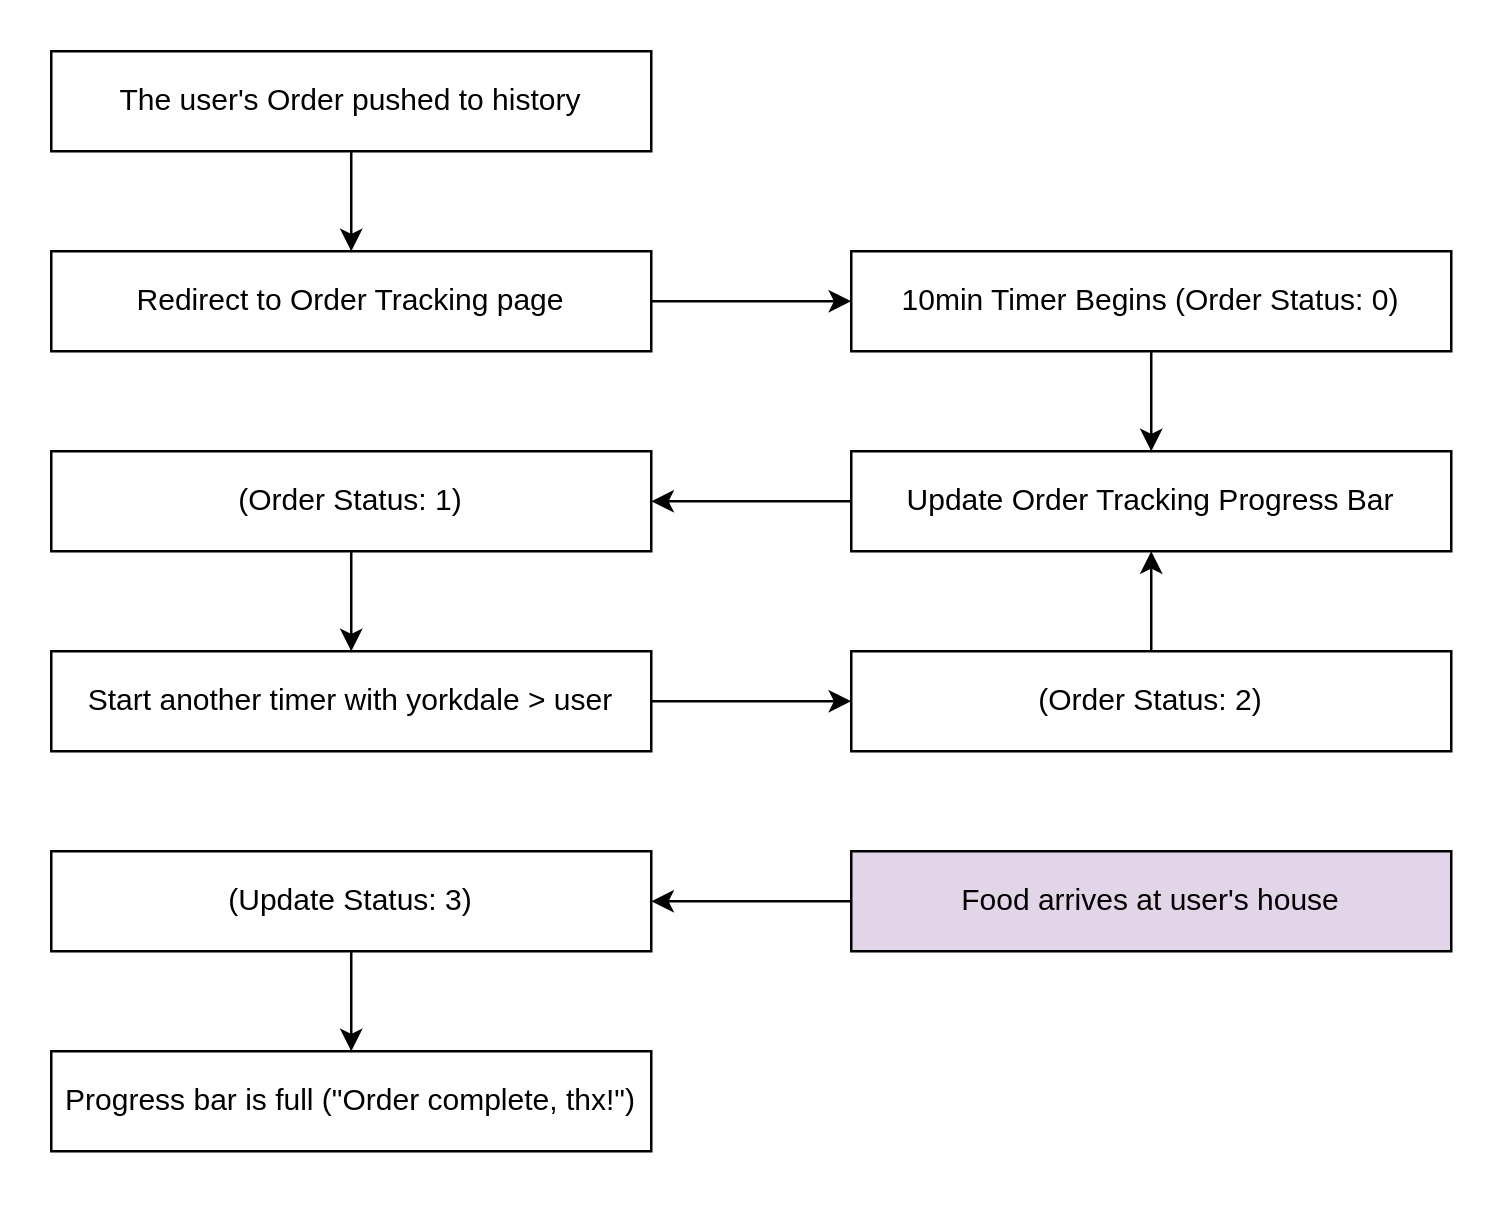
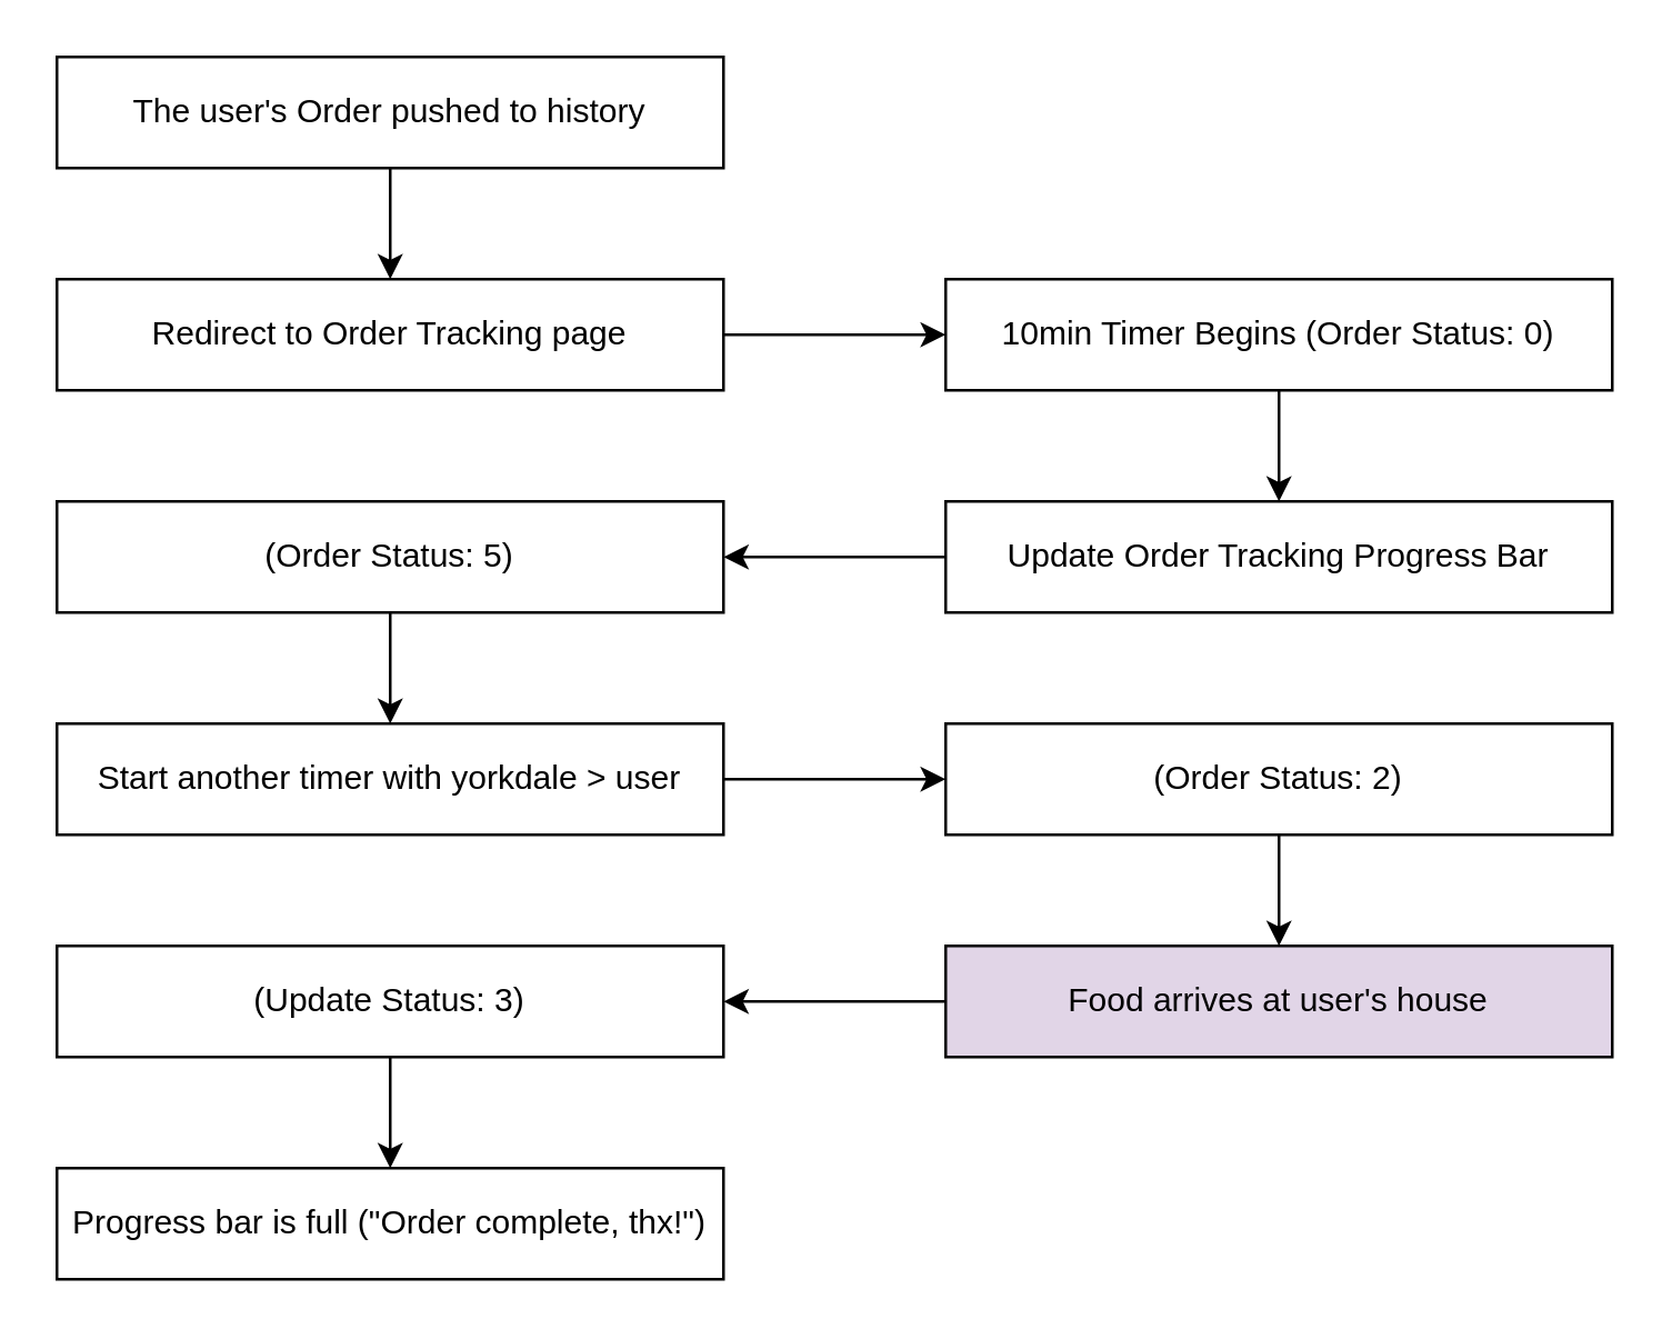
- <mxCell id="11" value="(Order Status: 1)" style="rounded=0;whiteSpace=wrap;html=1;" vertex="1" parent="1"><mxGeometry x="20" y="180" width="240" height="40" as="geometry" /></mxCell>
+ <mxCell id="11" value="(Order Status: 5)" style="rounded=0;whiteSpace=wrap;html=1;" vertex="1" parent="1"><mxGeometry x="20" y="180" width="240" height="40" as="geometry" /></mxCell>
- <mxCell id="14" style="edgeStyle=orthogonalEdgeStyle;rounded=0;orthogonalLoop=1;jettySize=auto;html=1;" edge="1" parent="1" source="15" target="9"><mxGeometry relative="1" as="geometry" /></mxCell>
+ <mxCell id="14" style="edgeStyle=orthogonalEdgeStyle;rounded=0;orthogonalLoop=1;jettySize=auto;html=1;entryX=0.5;entryY=0;entryDx=0;entryDy=0;" edge="1" parent="1" source="15" target="17"><mxGeometry relative="1" as="geometry" /></mxCell>
